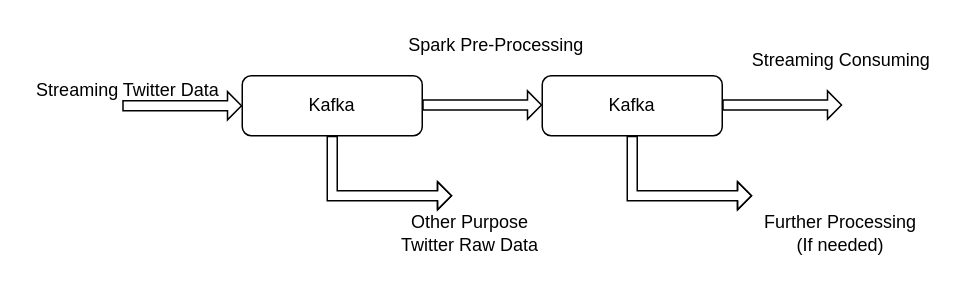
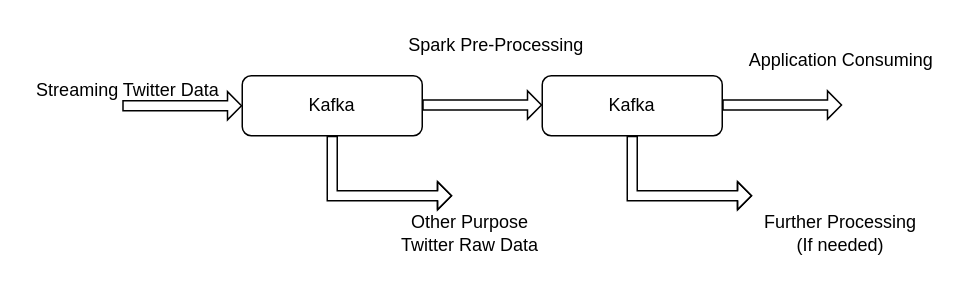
- <mxCell id="9" value="Streaming Consuming" style="text;html=1;align=center;verticalAlign=middle;resizable=0;points=[];autosize=1;strokeColor=none;fillColor=none;" vertex="1" parent="1"><mxGeometry x="490" y="30" width="140" height="20" as="geometry" /></mxCell>
+ <mxCell id="9" value="Application Consuming" style="text;html=1;align=center;verticalAlign=middle;resizable=0;points=[];autosize=1;strokeColor=none;fillColor=none;" vertex="1" parent="1"><mxGeometry x="490" y="30" width="140" height="20" as="geometry" /></mxCell>
